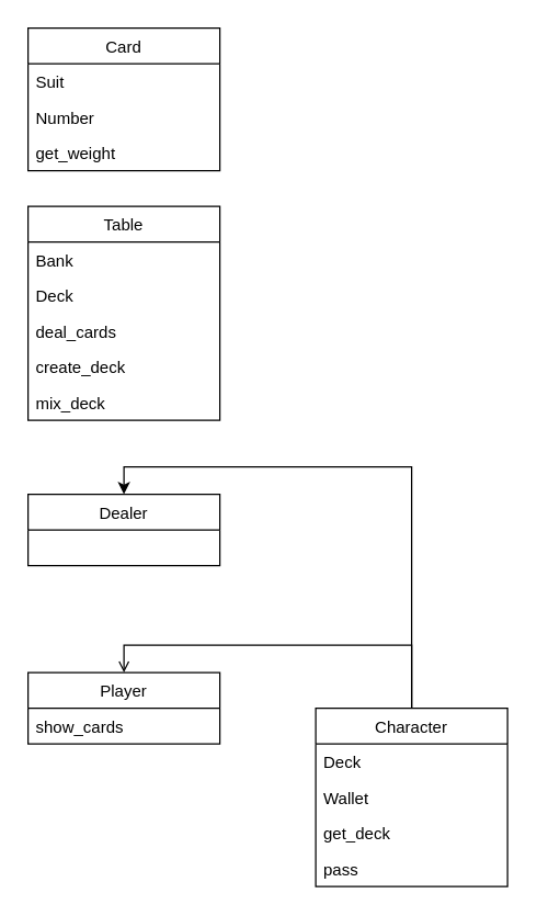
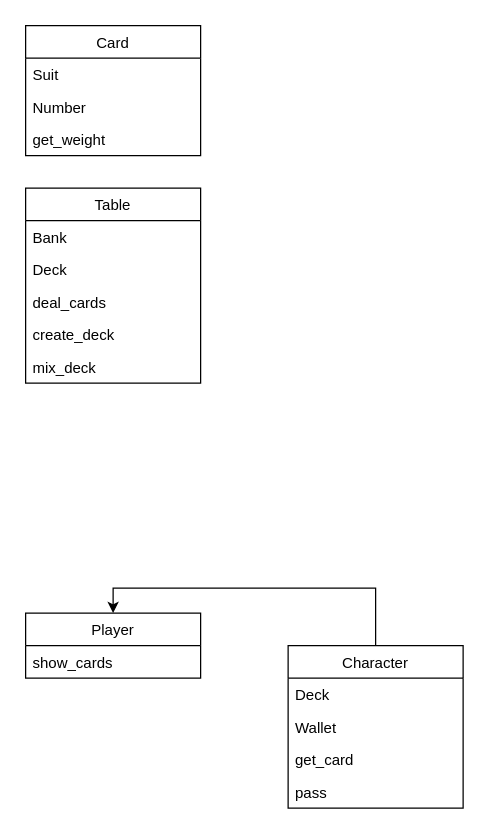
- <mxCell id="15" style="edgeStyle=orthogonalEdgeStyle;rounded=0;orthogonalLoop=1;jettySize=auto;html=1;entryX=0.5;entryY=0;entryDx=0;entryDy=0;" parent="1" source="17" target="4" edge="1"><mxGeometry relative="1" as="geometry"><Array as="points"><mxPoint x="300" y="340" /><mxPoint x="90" y="340" /></Array></mxGeometry></mxCell>
- <mxCell id="4" value="Dealer" style="swimlane;fontStyle=0;childLayout=stackLayout;horizontal=1;startSize=26;fillColor=none;horizontalStack=0;resizeParent=1;resizeParentMax=0;resizeLast=0;collapsible=1;marginBottom=0;" parent="1" vertex="1"><mxGeometry x="20" y="360" width="140" height="52" as="geometry" /></mxCell>
- <mxCell id="16" style="edgeStyle=orthogonalEdgeStyle;rounded=0;orthogonalLoop=1;jettySize=auto;html=1;entryX=0.5;entryY=0;entryDx=0;entryDy=0;endArrow=open;" parent="1" source="17" target="2" edge="1"><mxGeometry relative="1" as="geometry"><Array as="points"><mxPoint x="300" y="470" /><mxPoint x="90" y="470" /></Array></mxGeometry></mxCell>
+ <mxCell id="16" style="edgeStyle=orthogonalEdgeStyle;rounded=0;orthogonalLoop=1;jettySize=auto;html=1;entryX=0.5;entryY=0;entryDx=0;entryDy=0;" parent="1" source="17" target="2" edge="1"><mxGeometry relative="1" as="geometry"><Array as="points"><mxPoint x="300" y="470" /><mxPoint x="90" y="470" /></Array></mxGeometry></mxCell>
- <mxCell id="20" value="get_deck" style="text;strokeColor=none;fillColor=none;align=left;verticalAlign=top;spacingLeft=4;spacingRight=4;overflow=hidden;rotatable=0;points=[[0,0.5],[1,0.5]];portConstraint=eastwest;" parent="17" vertex="1"><mxGeometry y="78" width="140" height="26" as="geometry" /></mxCell>
+ <mxCell id="20" value="get_card" style="text;strokeColor=none;fillColor=none;align=left;verticalAlign=top;spacingLeft=4;spacingRight=4;overflow=hidden;rotatable=0;points=[[0,0.5],[1,0.5]];portConstraint=eastwest;" parent="17" vertex="1"><mxGeometry y="78" width="140" height="26" as="geometry" /></mxCell>
